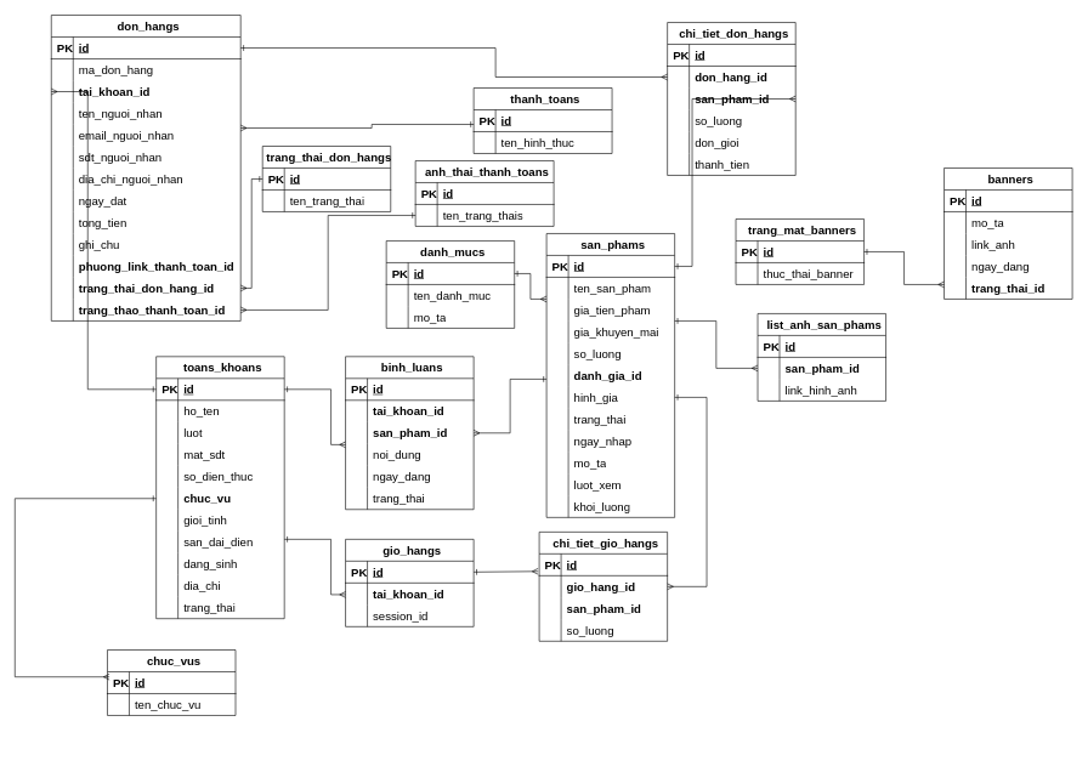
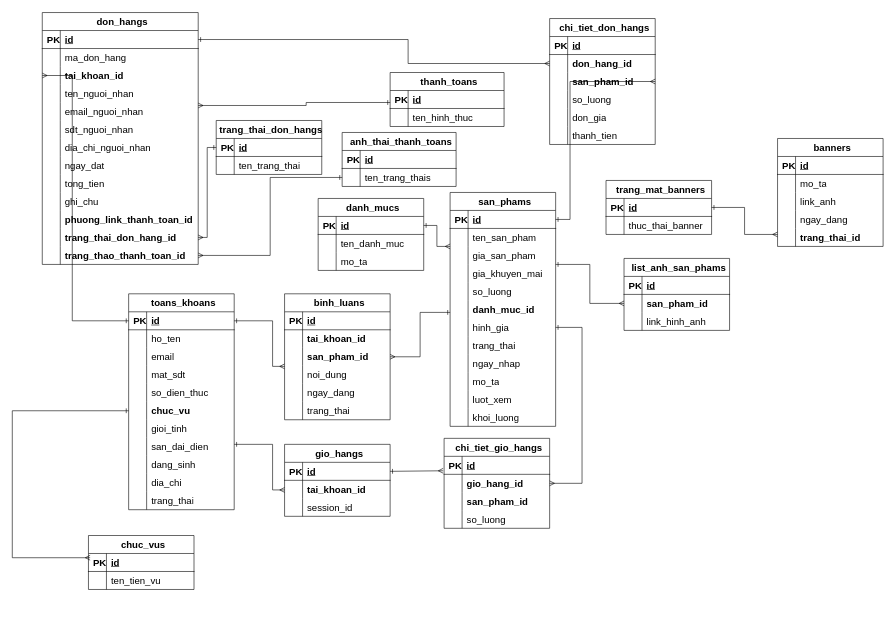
- <mxCell id="222" value="don_gioi" style="shape=partialRectangle;connectable=0;fillColor=none;top=0;left=0;bottom=0;right=0;align=left;spacingLeft=6;overflow=hidden;whiteSpace=wrap;html=1;strokeColor=inherit;verticalAlign=middle;fontFamily=Helvetica;fontSize=16;fontColor=default;fontStyle=0;" parent="220" vertex="1"><mxGeometry x="30" width="146" height="30" as="geometry"><mxRectangle width="146" height="30" as="alternateBounds" /></mxGeometry></mxCell>
+ <mxCell id="222" value="don_gia" style="shape=partialRectangle;connectable=0;fillColor=none;top=0;left=0;bottom=0;right=0;align=left;spacingLeft=6;overflow=hidden;whiteSpace=wrap;html=1;strokeColor=inherit;verticalAlign=middle;fontFamily=Helvetica;fontSize=16;fontColor=default;fontStyle=0;" parent="220" vertex="1"><mxGeometry x="30" width="146" height="30" as="geometry"><mxRectangle width="146" height="30" as="alternateBounds" /></mxGeometry></mxCell>
- <mxCell id="65" value="gia_tien_pham" style="shape=partialRectangle;connectable=0;fillColor=none;top=0;left=0;bottom=0;right=0;align=left;spacingLeft=6;overflow=hidden;whiteSpace=wrap;html=1;strokeColor=inherit;verticalAlign=middle;fontFamily=Helvetica;fontSize=16;fontColor=default;fontStyle=0;" parent="63" vertex="1"><mxGeometry x="30" width="146" height="30" as="geometry"><mxRectangle width="146" height="30" as="alternateBounds" /></mxGeometry></mxCell>
+ <mxCell id="65" value="gia_san_pham" style="shape=partialRectangle;connectable=0;fillColor=none;top=0;left=0;bottom=0;right=0;align=left;spacingLeft=6;overflow=hidden;whiteSpace=wrap;html=1;strokeColor=inherit;verticalAlign=middle;fontFamily=Helvetica;fontSize=16;fontColor=default;fontStyle=0;" parent="63" vertex="1"><mxGeometry x="30" width="146" height="30" as="geometry"><mxRectangle width="146" height="30" as="alternateBounds" /></mxGeometry></mxCell>
- <mxCell id="74" value="danh_gia_id" style="shape=partialRectangle;connectable=0;fillColor=none;top=0;left=0;bottom=0;right=0;align=left;spacingLeft=6;overflow=hidden;whiteSpace=wrap;html=1;strokeColor=inherit;verticalAlign=middle;fontFamily=Helvetica;fontSize=16;fontColor=default;fontStyle=1;" parent="72" vertex="1"><mxGeometry x="30" width="146" height="30" as="geometry"><mxRectangle width="146" height="30" as="alternateBounds" /></mxGeometry></mxCell>
+ <mxCell id="74" value="danh_muc_id" style="shape=partialRectangle;connectable=0;fillColor=none;top=0;left=0;bottom=0;right=0;align=left;spacingLeft=6;overflow=hidden;whiteSpace=wrap;html=1;strokeColor=inherit;verticalAlign=middle;fontFamily=Helvetica;fontSize=16;fontColor=default;fontStyle=1;" parent="72" vertex="1"><mxGeometry x="30" width="146" height="30" as="geometry"><mxRectangle width="146" height="30" as="alternateBounds" /></mxGeometry></mxCell>
- <mxCell id="103" value="luot" style="shape=partialRectangle;connectable=0;fillColor=none;top=0;left=0;bottom=0;right=0;align=left;spacingLeft=6;overflow=hidden;whiteSpace=wrap;html=1;strokeColor=inherit;verticalAlign=middle;fontFamily=Helvetica;fontSize=16;fontColor=default;fontStyle=0;" parent="101" vertex="1"><mxGeometry x="30" width="146" height="30" as="geometry"><mxRectangle width="146" height="30" as="alternateBounds" /></mxGeometry></mxCell>
+ <mxCell id="103" value="email" style="shape=partialRectangle;connectable=0;fillColor=none;top=0;left=0;bottom=0;right=0;align=left;spacingLeft=6;overflow=hidden;whiteSpace=wrap;html=1;strokeColor=inherit;verticalAlign=middle;fontFamily=Helvetica;fontSize=16;fontColor=default;fontStyle=0;" parent="101" vertex="1"><mxGeometry x="30" width="146" height="30" as="geometry"><mxRectangle width="146" height="30" as="alternateBounds" /></mxGeometry></mxCell>
- <mxCell id="258" value="ten_chuc_vu" style="shape=partialRectangle;connectable=0;fillColor=none;top=0;left=0;bottom=0;right=0;align=left;spacingLeft=6;overflow=hidden;whiteSpace=wrap;html=1;strokeColor=inherit;verticalAlign=middle;fontFamily=Helvetica;fontSize=16;fontColor=default;fontStyle=0;" parent="256" vertex="1"><mxGeometry x="30" width="146" height="30" as="geometry"><mxRectangle width="146" height="30" as="alternateBounds" /></mxGeometry></mxCell>
+ <mxCell id="258" value="ten_tien_vu" style="shape=partialRectangle;connectable=0;fillColor=none;top=0;left=0;bottom=0;right=0;align=left;spacingLeft=6;overflow=hidden;whiteSpace=wrap;html=1;strokeColor=inherit;verticalAlign=middle;fontFamily=Helvetica;fontSize=16;fontColor=default;fontStyle=0;" parent="256" vertex="1"><mxGeometry x="30" width="146" height="30" as="geometry"><mxRectangle width="146" height="30" as="alternateBounds" /></mxGeometry></mxCell>
